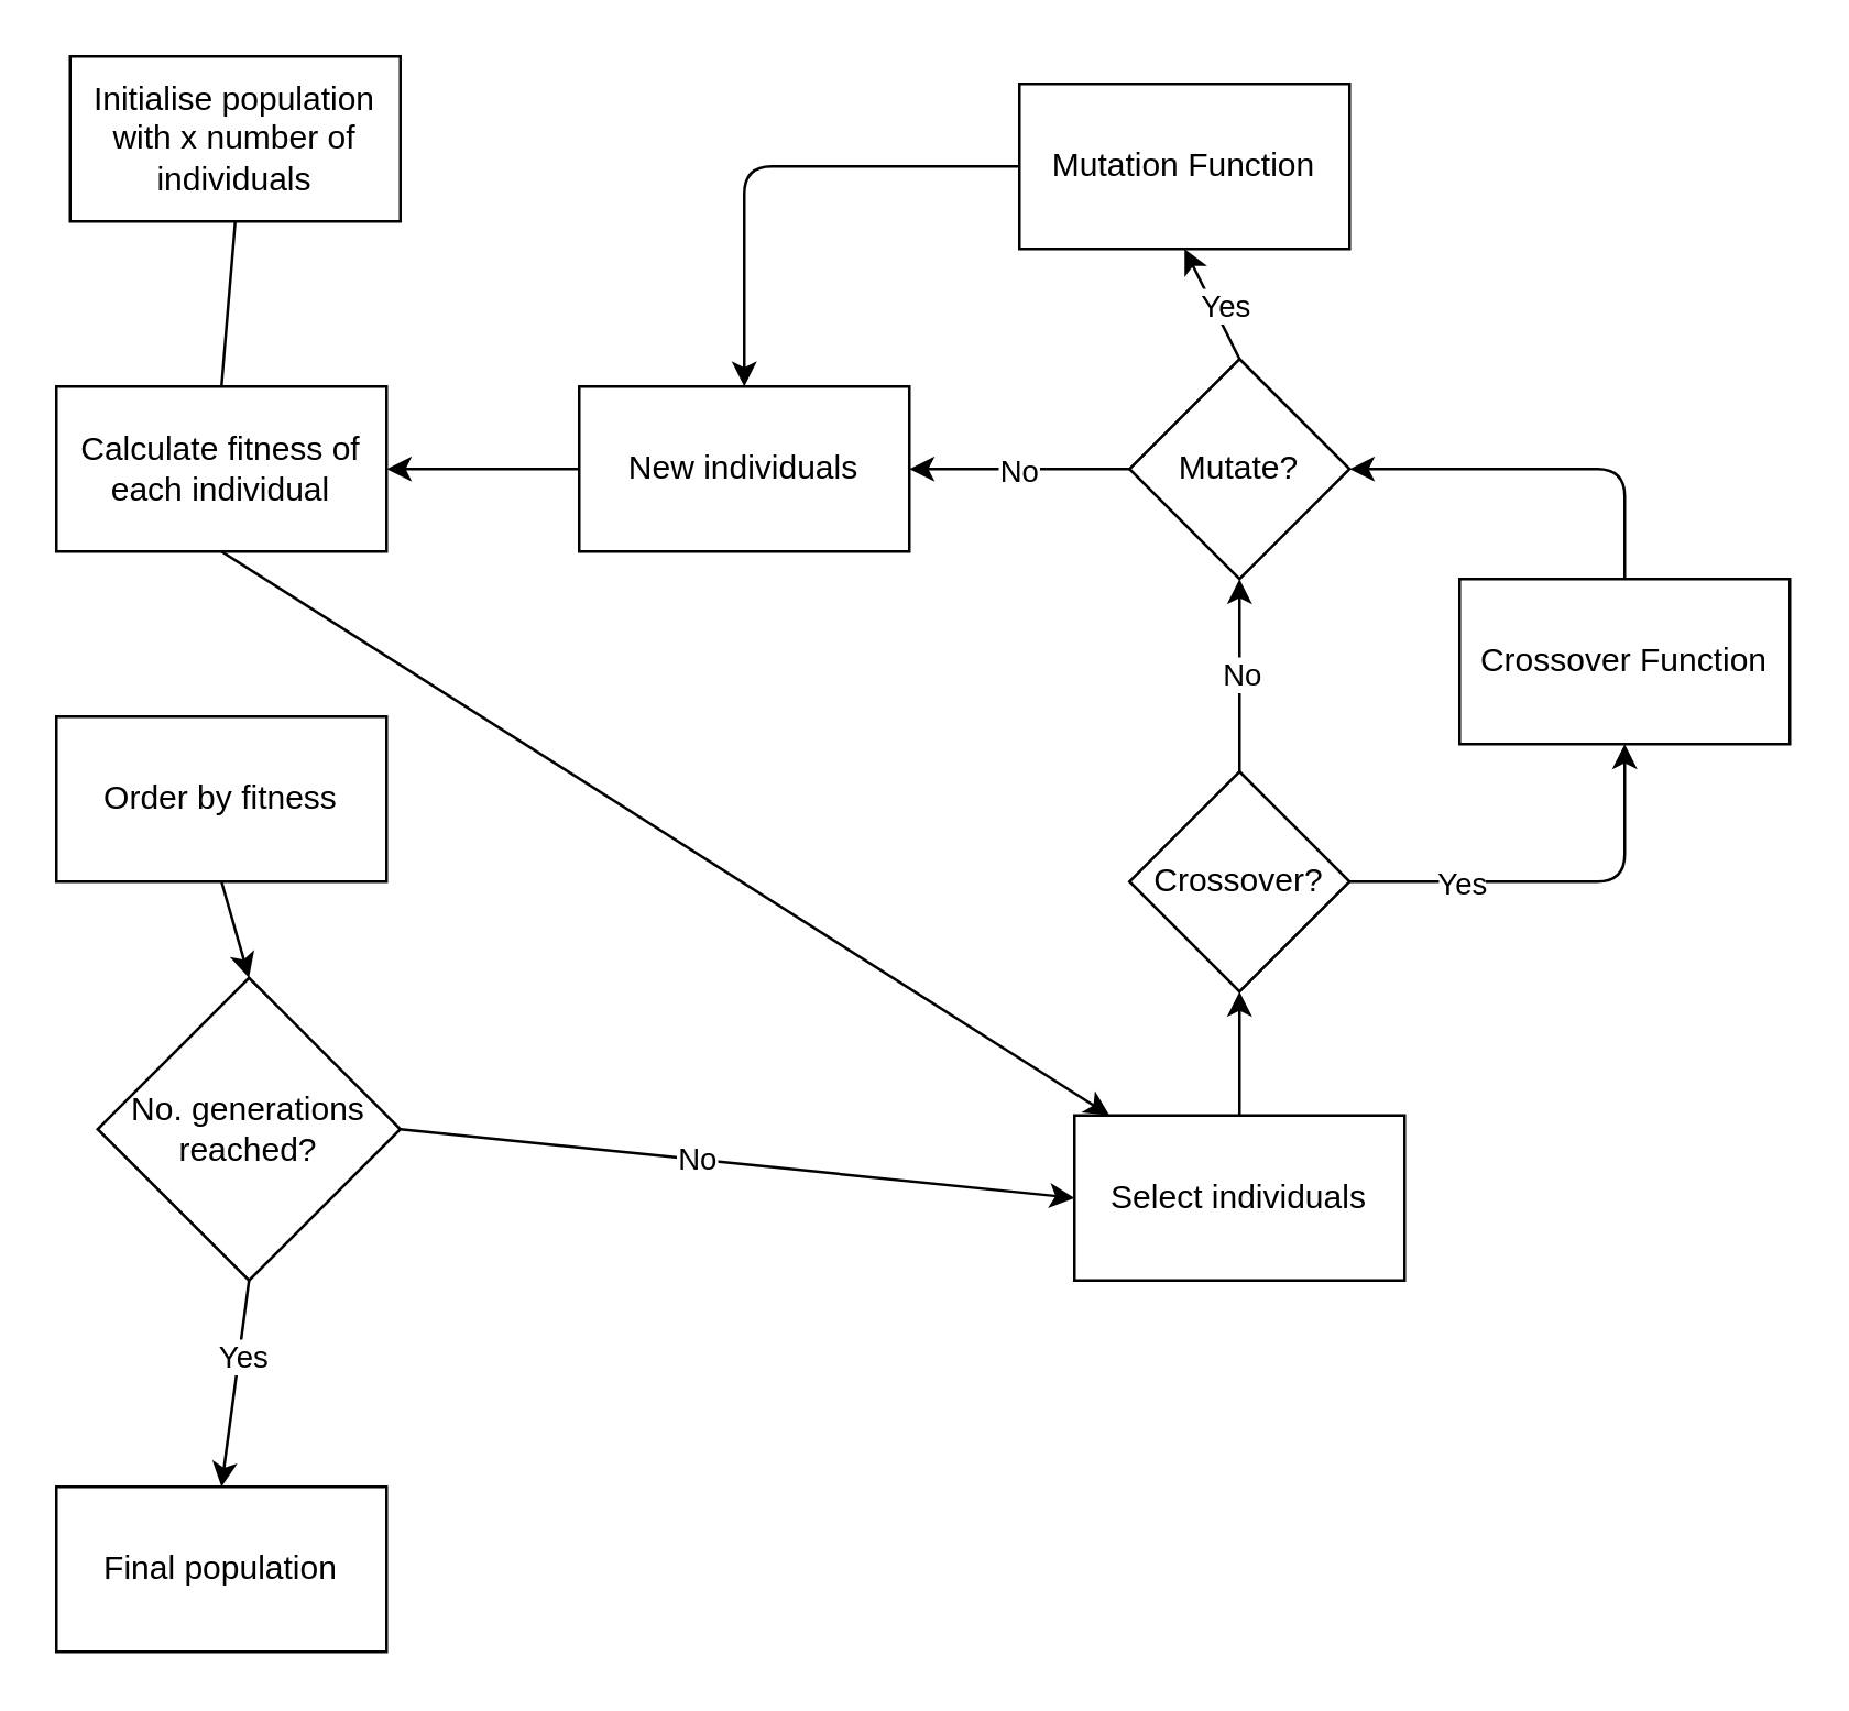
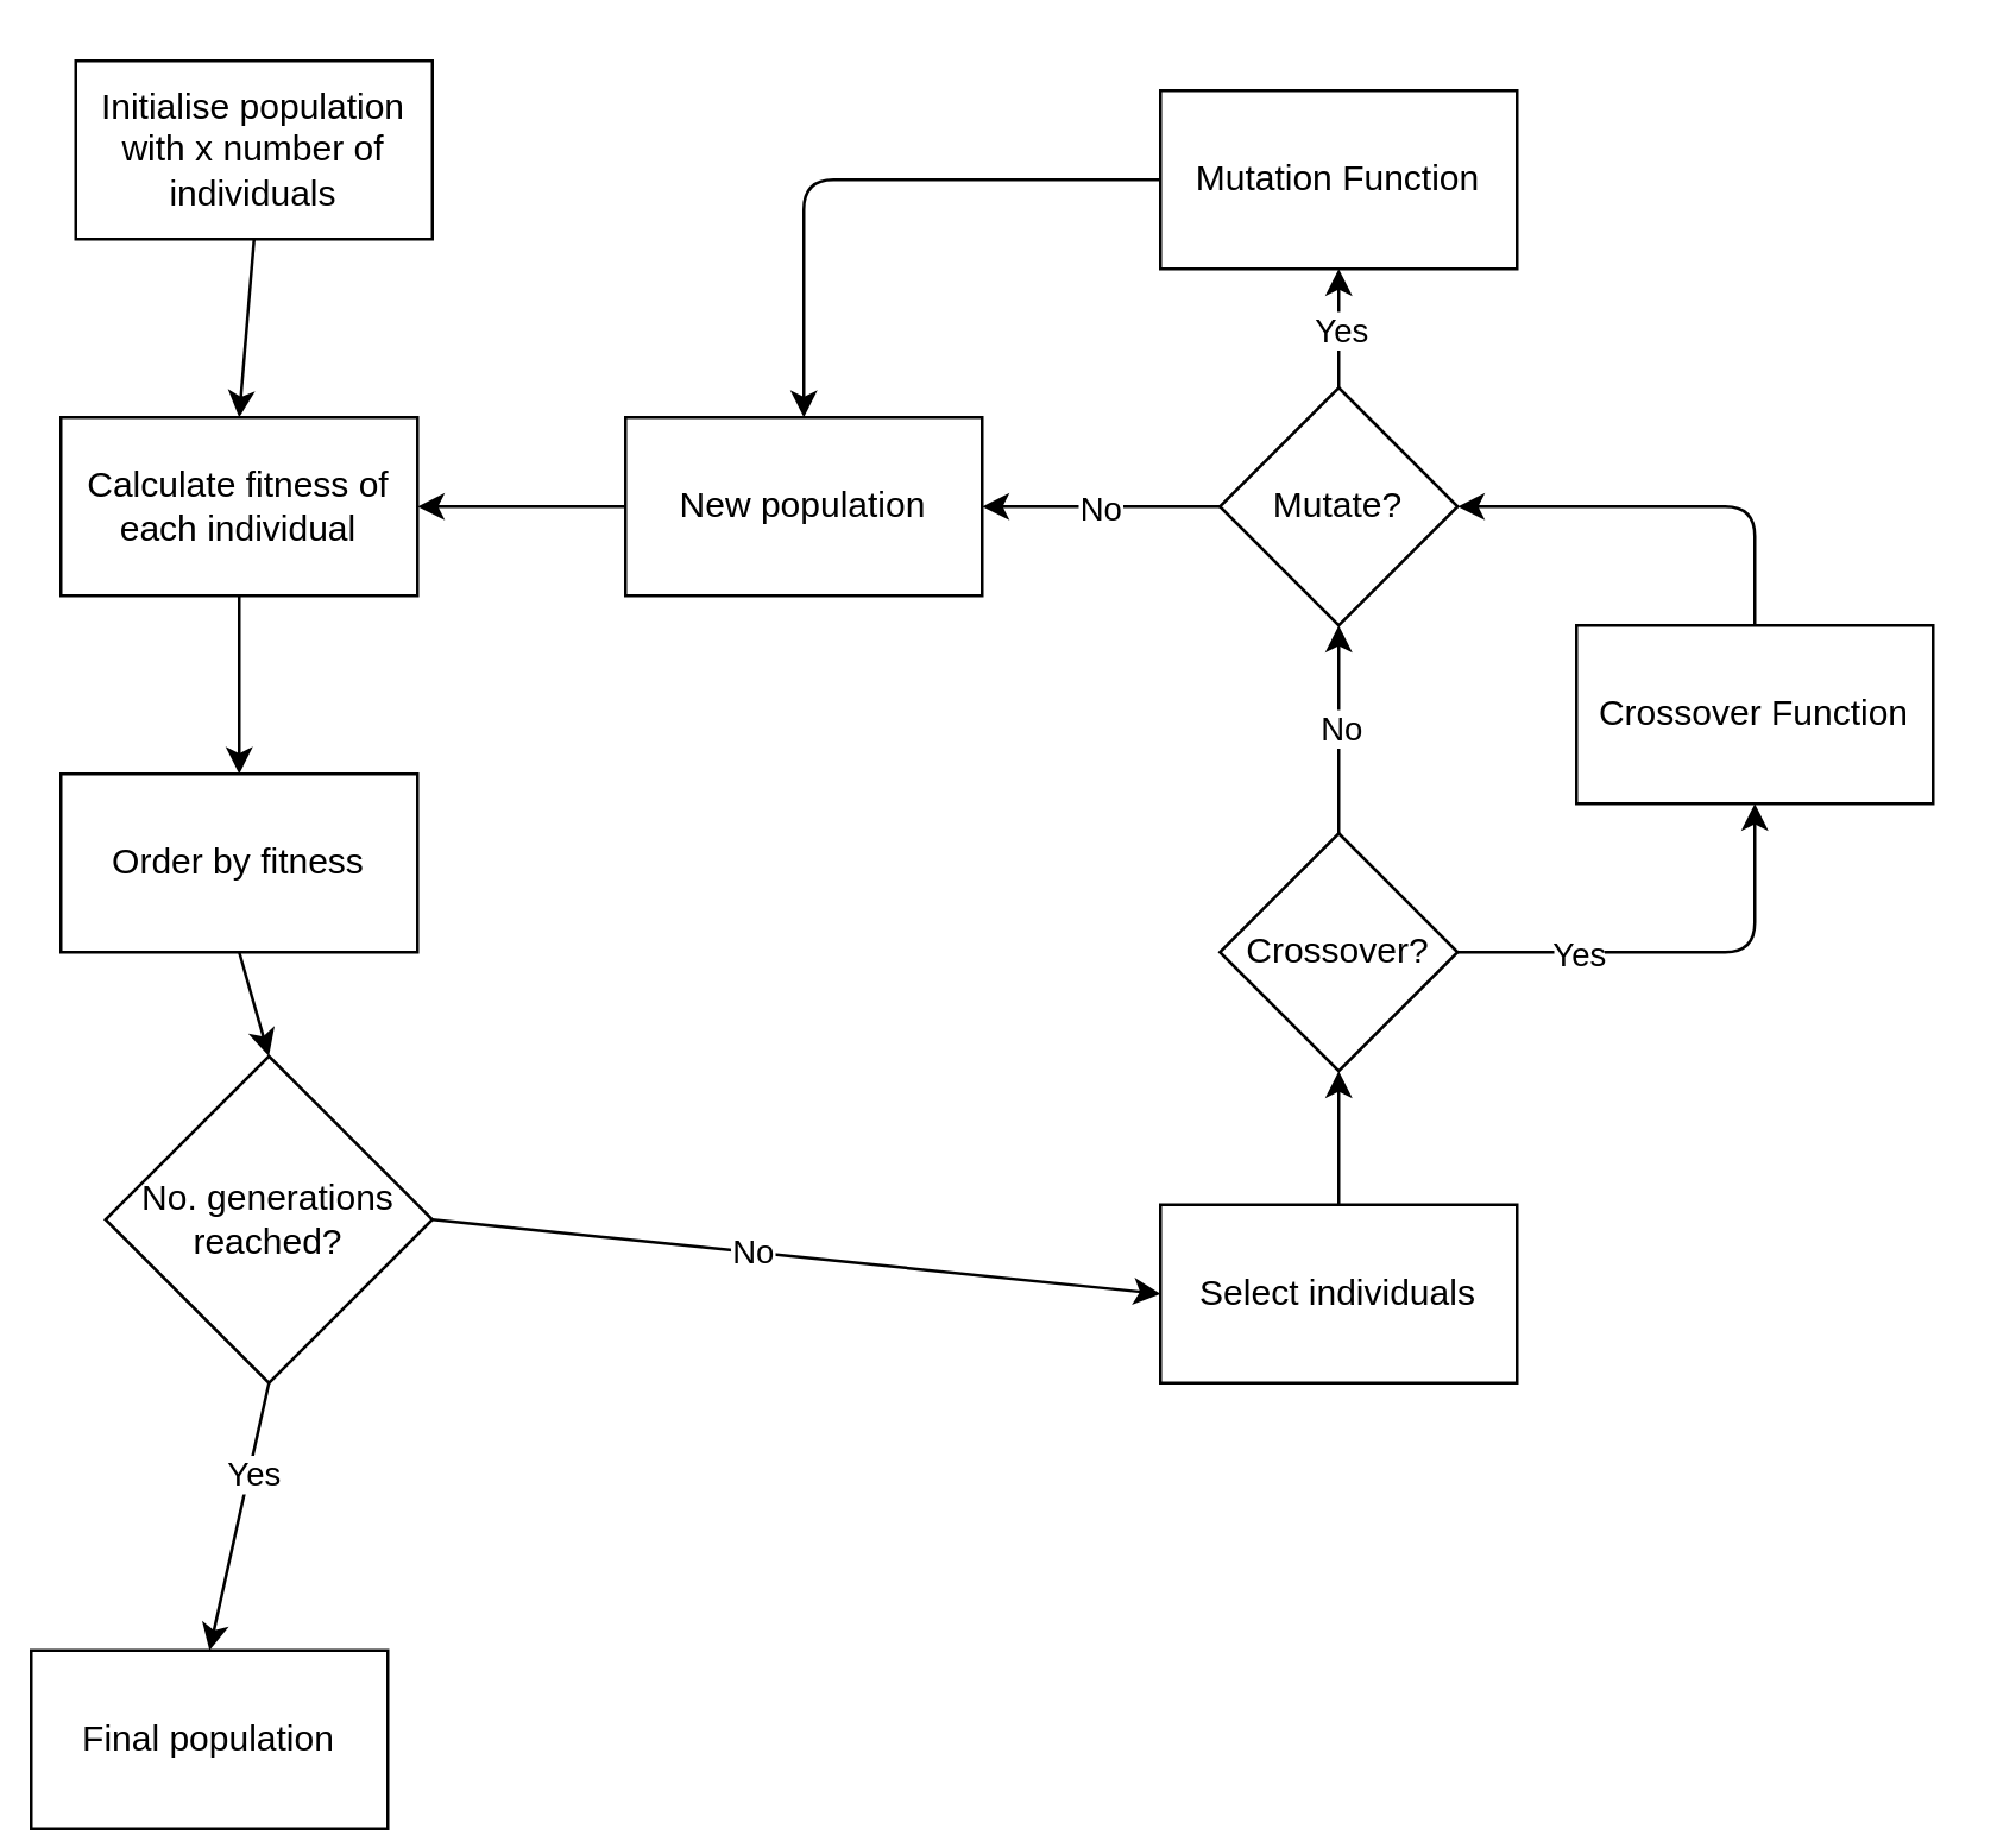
- <mxCell id="19" value="Mutation Function" style="rounded=0;whiteSpace=wrap;html=1;" vertex="1" parent="1"><mxGeometry x="370" y="30" width="120" height="60" as="geometry" /></mxCell>
+ <mxCell id="19" value="Mutation Function" style="rounded=0;whiteSpace=wrap;html=1;" vertex="1" parent="1"><mxGeometry x="390" y="30" width="120" height="60" as="geometry" /></mxCell>
- <mxCell id="10" value="" style="endArrow=none;html=1;exitX=0.5;exitY=1;exitDx=0;exitDy=0;entryX=0.5;entryY=0;entryDx=0;entryDy=0;" edge="1" parent="1" source="2" target="3"><mxGeometry width="50" height="50" relative="1" as="geometry"><mxPoint x="350" y="390" as="sourcePoint" /><mxPoint x="400" y="340" as="targetPoint" /></mxGeometry></mxCell>
+ <mxCell id="10" value="" style="endArrow=classic;html=1;exitX=0.5;exitY=1;exitDx=0;exitDy=0;entryX=0.5;entryY=0;entryDx=0;entryDy=0;" edge="1" parent="1" source="2" target="3"><mxGeometry width="50" height="50" relative="1" as="geometry"><mxPoint x="350" y="390" as="sourcePoint" /><mxPoint x="400" y="340" as="targetPoint" /></mxGeometry></mxCell>
- <mxCell id="27" value="New individuals" style="rounded=0;whiteSpace=wrap;html=1;" vertex="1" parent="1"><mxGeometry x="210" y="140" width="120" height="60" as="geometry" /></mxCell>
+ <mxCell id="27" value="New population" style="rounded=0;whiteSpace=wrap;html=1;" vertex="1" parent="1"><mxGeometry x="210" y="140" width="120" height="60" as="geometry" /></mxCell>
- <mxCell id="9" value="" style="endArrow=classic;html=1;exitX=0.5;exitY=1;exitDx=0;exitDy=0;" edge="1" parent="1" source="3" target="29"><mxGeometry width="50" height="50" relative="1" as="geometry"><mxPoint x="240" y="200" as="sourcePoint" /><mxPoint x="400" y="340" as="targetPoint" /></mxGeometry></mxCell>
+ <mxCell id="9" value="" style="endArrow=classic;html=1;exitX=0.5;exitY=1;exitDx=0;exitDy=0;entryX=0.5;entryY=0;entryDx=0;entryDy=0;" edge="1" parent="1" source="3" target="4"><mxGeometry width="50" height="50" relative="1" as="geometry"><mxPoint x="240" y="200" as="sourcePoint" /><mxPoint x="400" y="340" as="targetPoint" /></mxGeometry></mxCell>
- <mxCell id="13" value="Final population" style="rounded=0;whiteSpace=wrap;html=1;" vertex="1" parent="1"><mxGeometry x="20" y="540" width="120" height="60" as="geometry" /></mxCell>
+ <mxCell id="13" value="Final population" style="rounded=0;whiteSpace=wrap;html=1;" vertex="1" parent="1"><mxGeometry x="10" y="555" width="120" height="60" as="geometry" /></mxCell>
